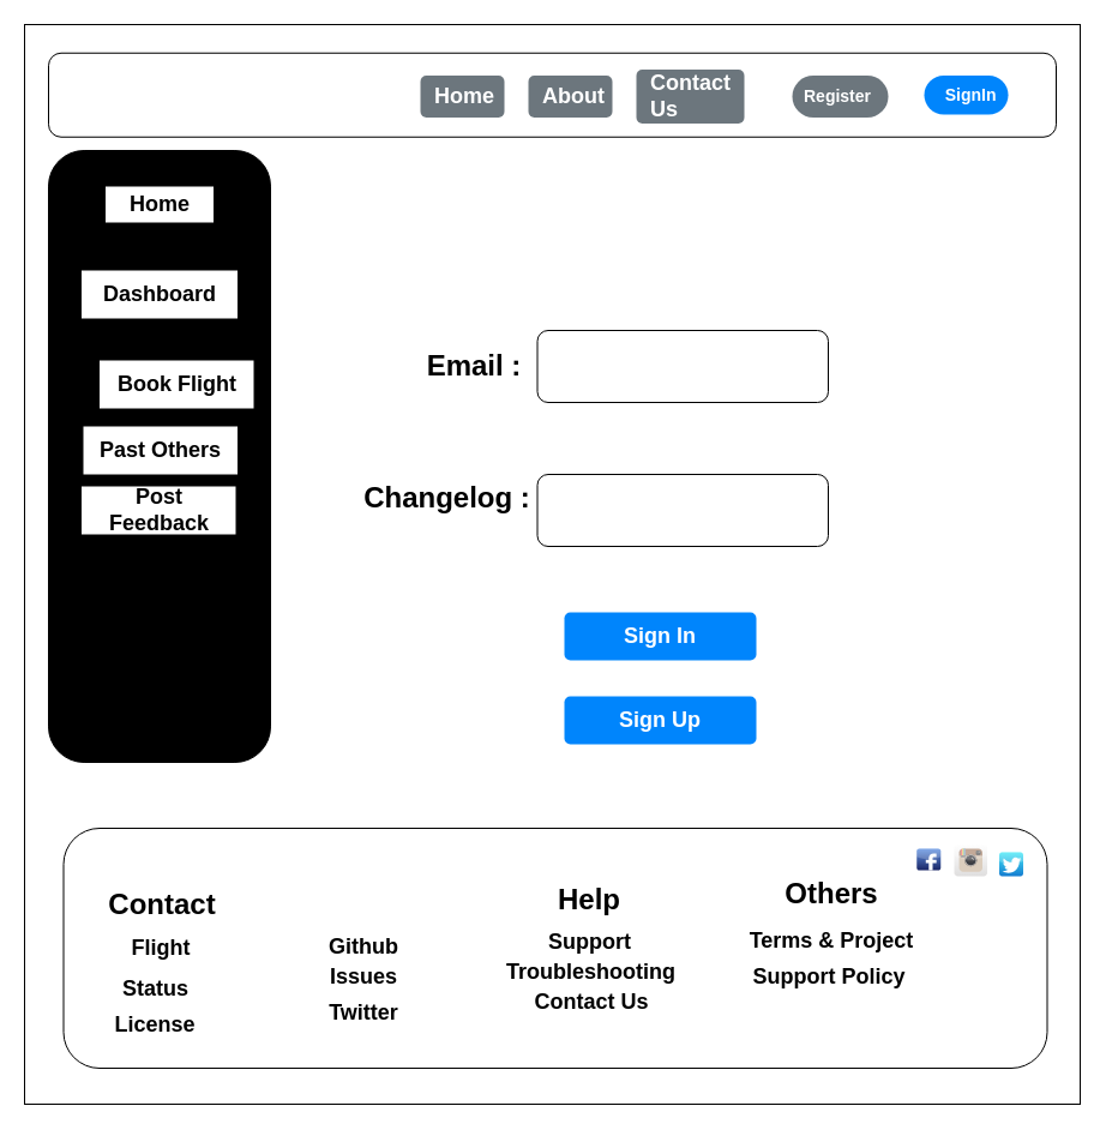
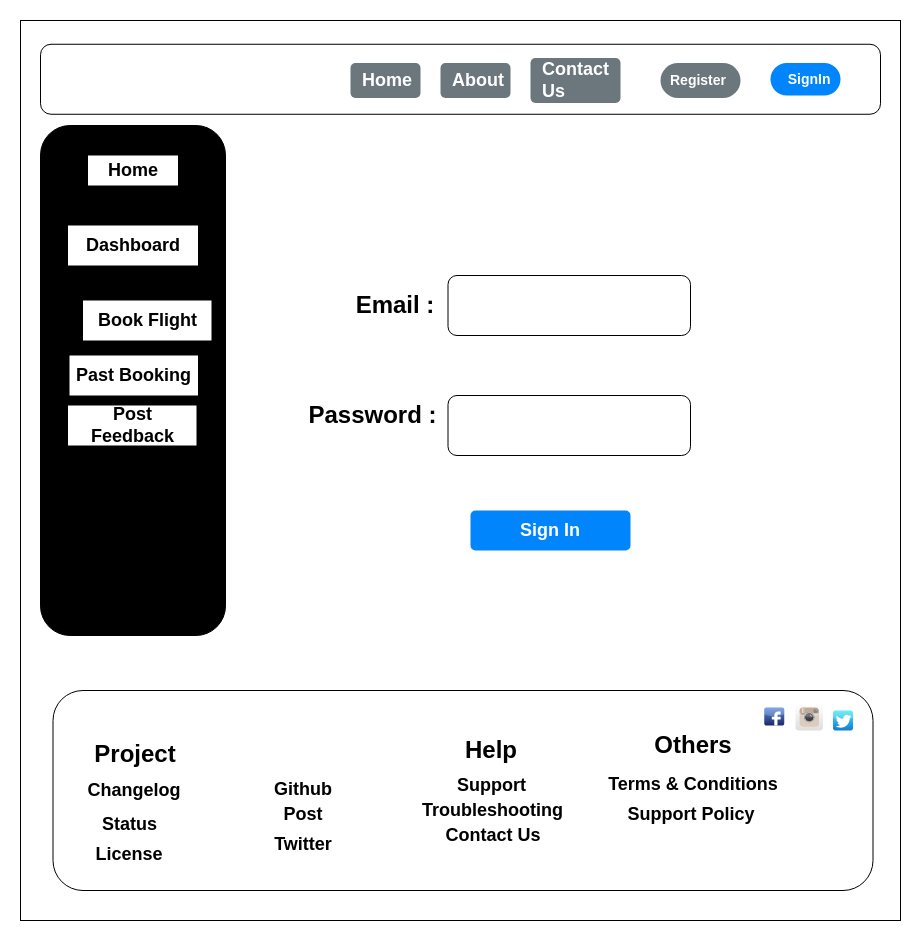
- <mxCell id="13" value="&lt;span style=&quot;font-size: 18px;&quot;&gt;&lt;b&gt;Past Others&lt;/b&gt;&lt;/span&gt;" style="text;html=1;align=center;verticalAlign=middle;whiteSpace=wrap;rounded=0;fillColor=#FFFFFF;" vertex="1" parent="1"><mxGeometry x="69" y="355" width="128.5" height="40" as="geometry" /></mxCell>
+ <mxCell id="13" value="&lt;span style=&quot;font-size: 18px;&quot;&gt;&lt;b&gt;Past Booking&lt;/b&gt;&lt;/span&gt;" style="text;html=1;align=center;verticalAlign=middle;whiteSpace=wrap;rounded=0;fillColor=#FFFFFF;" vertex="1" parent="1"><mxGeometry x="69" y="355" width="128.5" height="40" as="geometry" /></mxCell>
- <mxCell id="18" value="&lt;span style=&quot;font-size: 24px;&quot;&gt;&lt;b&gt;Changelog :&lt;/b&gt;&lt;/span&gt;" style="text;html=1;align=center;verticalAlign=middle;whiteSpace=wrap;rounded=0;" vertex="1" parent="1"><mxGeometry x="280" y="395" width="185" height="40" as="geometry" /></mxCell>
+ <mxCell id="18" value="&lt;span style=&quot;font-size: 24px;&quot;&gt;&lt;b&gt;Password :&lt;/b&gt;&lt;/span&gt;" style="text;html=1;align=center;verticalAlign=middle;whiteSpace=wrap;rounded=0;" vertex="1" parent="1"><mxGeometry x="280" y="395" width="185" height="40" as="geometry" /></mxCell>
- <mxCell id="20" value="&lt;font style=&quot;font-size: 18px;&quot;&gt;&lt;b&gt;Sign Up&lt;/b&gt;&lt;/font&gt;" style="html=1;shadow=0;dashed=0;shape=mxgraph.bootstrap.rrect;rSize=5;strokeColor=none;strokeWidth=1;fillColor=#0085FC;fontColor=#FFFFFF;whiteSpace=wrap;align=center;verticalAlign=middle;spacingLeft=0;fontStyle=0;fontSize=16;spacing=5;" vertex="1" parent="1"><mxGeometry x="470" y="580" width="160" height="40" as="geometry" /></mxCell>
- <mxCell id="23" value="&lt;font style=&quot;font-size: 24px;&quot;&gt;&lt;b style=&quot;&quot;&gt;Contact&lt;/b&gt;&lt;/font&gt;&lt;div&gt;&lt;font size=&quot;3&quot; style=&quot;&quot;&gt;&lt;b&gt;&lt;br&gt;&lt;/b&gt;&lt;/font&gt;&lt;/div&gt;&lt;div&gt;&lt;font style=&quot;font-size: 18px;&quot;&gt;&lt;b&gt;&lt;br&gt;&lt;/b&gt;&lt;/font&gt;&lt;/div&gt;" style="text;html=1;align=center;verticalAlign=middle;whiteSpace=wrap;rounded=0;" vertex="1" parent="1"><mxGeometry x="40" y="713.5" width="190" height="120" as="geometry" /></mxCell>
+ <mxCell id="23" value="&lt;font style=&quot;font-size: 24px;&quot;&gt;&lt;b style=&quot;&quot;&gt;Project&lt;/b&gt;&lt;/font&gt;&lt;div&gt;&lt;font size=&quot;3&quot; style=&quot;&quot;&gt;&lt;b&gt;&lt;br&gt;&lt;/b&gt;&lt;/font&gt;&lt;/div&gt;&lt;div&gt;&lt;font style=&quot;font-size: 18px;&quot;&gt;&lt;b&gt;&lt;br&gt;&lt;/b&gt;&lt;/font&gt;&lt;/div&gt;" style="text;html=1;align=center;verticalAlign=middle;whiteSpace=wrap;rounded=0;" vertex="1" parent="1"><mxGeometry x="40" y="713.5" width="190" height="120" as="geometry" /></mxCell>
- <mxCell id="35" value="&lt;span style=&quot;font-size: 18px;&quot;&gt;&lt;b&gt;Terms &amp;amp; Project&lt;/b&gt;&lt;/span&gt;" style="text;html=1;align=center;verticalAlign=middle;whiteSpace=wrap;rounded=0;" vertex="1" parent="1"><mxGeometry x="582.5" y="763.5" width="220" height="40" as="geometry" /></mxCell>
+ <mxCell id="35" value="&lt;span style=&quot;font-size: 18px;&quot;&gt;&lt;b&gt;Terms &amp;amp; Conditions&lt;/b&gt;&lt;/span&gt;" style="text;html=1;align=center;verticalAlign=middle;whiteSpace=wrap;rounded=0;" vertex="1" parent="1"><mxGeometry x="582.5" y="763.5" width="220" height="40" as="geometry" /></mxCell>
- <mxCell id="24" value="&lt;font style=&quot;font-size: 18px;&quot;&gt;&lt;b&gt;Flight&lt;/b&gt;&lt;/font&gt;" style="text;html=1;align=center;verticalAlign=middle;whiteSpace=wrap;rounded=0;" vertex="1" parent="1"><mxGeometry x="79.25" y="765" width="110" height="50" as="geometry" /></mxCell>
+ <mxCell id="24" value="&lt;font style=&quot;font-size: 18px;&quot;&gt;&lt;b&gt;Changelog&lt;/b&gt;&lt;/font&gt;" style="text;html=1;align=center;verticalAlign=middle;whiteSpace=wrap;rounded=0;" vertex="1" parent="1"><mxGeometry x="79.25" y="765" width="110" height="50" as="geometry" /></mxCell>
- <mxCell id="28" value="&lt;font style=&quot;font-size: 18px;&quot;&gt;&lt;b&gt;Issues&lt;/b&gt;&lt;/font&gt;" style="text;html=1;align=center;verticalAlign=middle;whiteSpace=wrap;rounded=0;" vertex="1" parent="1"><mxGeometry x="262.5" y="793.5" width="80" height="40" as="geometry" /></mxCell>
+ <mxCell id="28" value="&lt;font style=&quot;font-size: 18px;&quot;&gt;&lt;b&gt;Post&lt;/b&gt;&lt;/font&gt;" style="text;html=1;align=center;verticalAlign=middle;whiteSpace=wrap;rounded=0;" vertex="1" parent="1"><mxGeometry x="262.5" y="793.5" width="80" height="40" as="geometry" /></mxCell>
